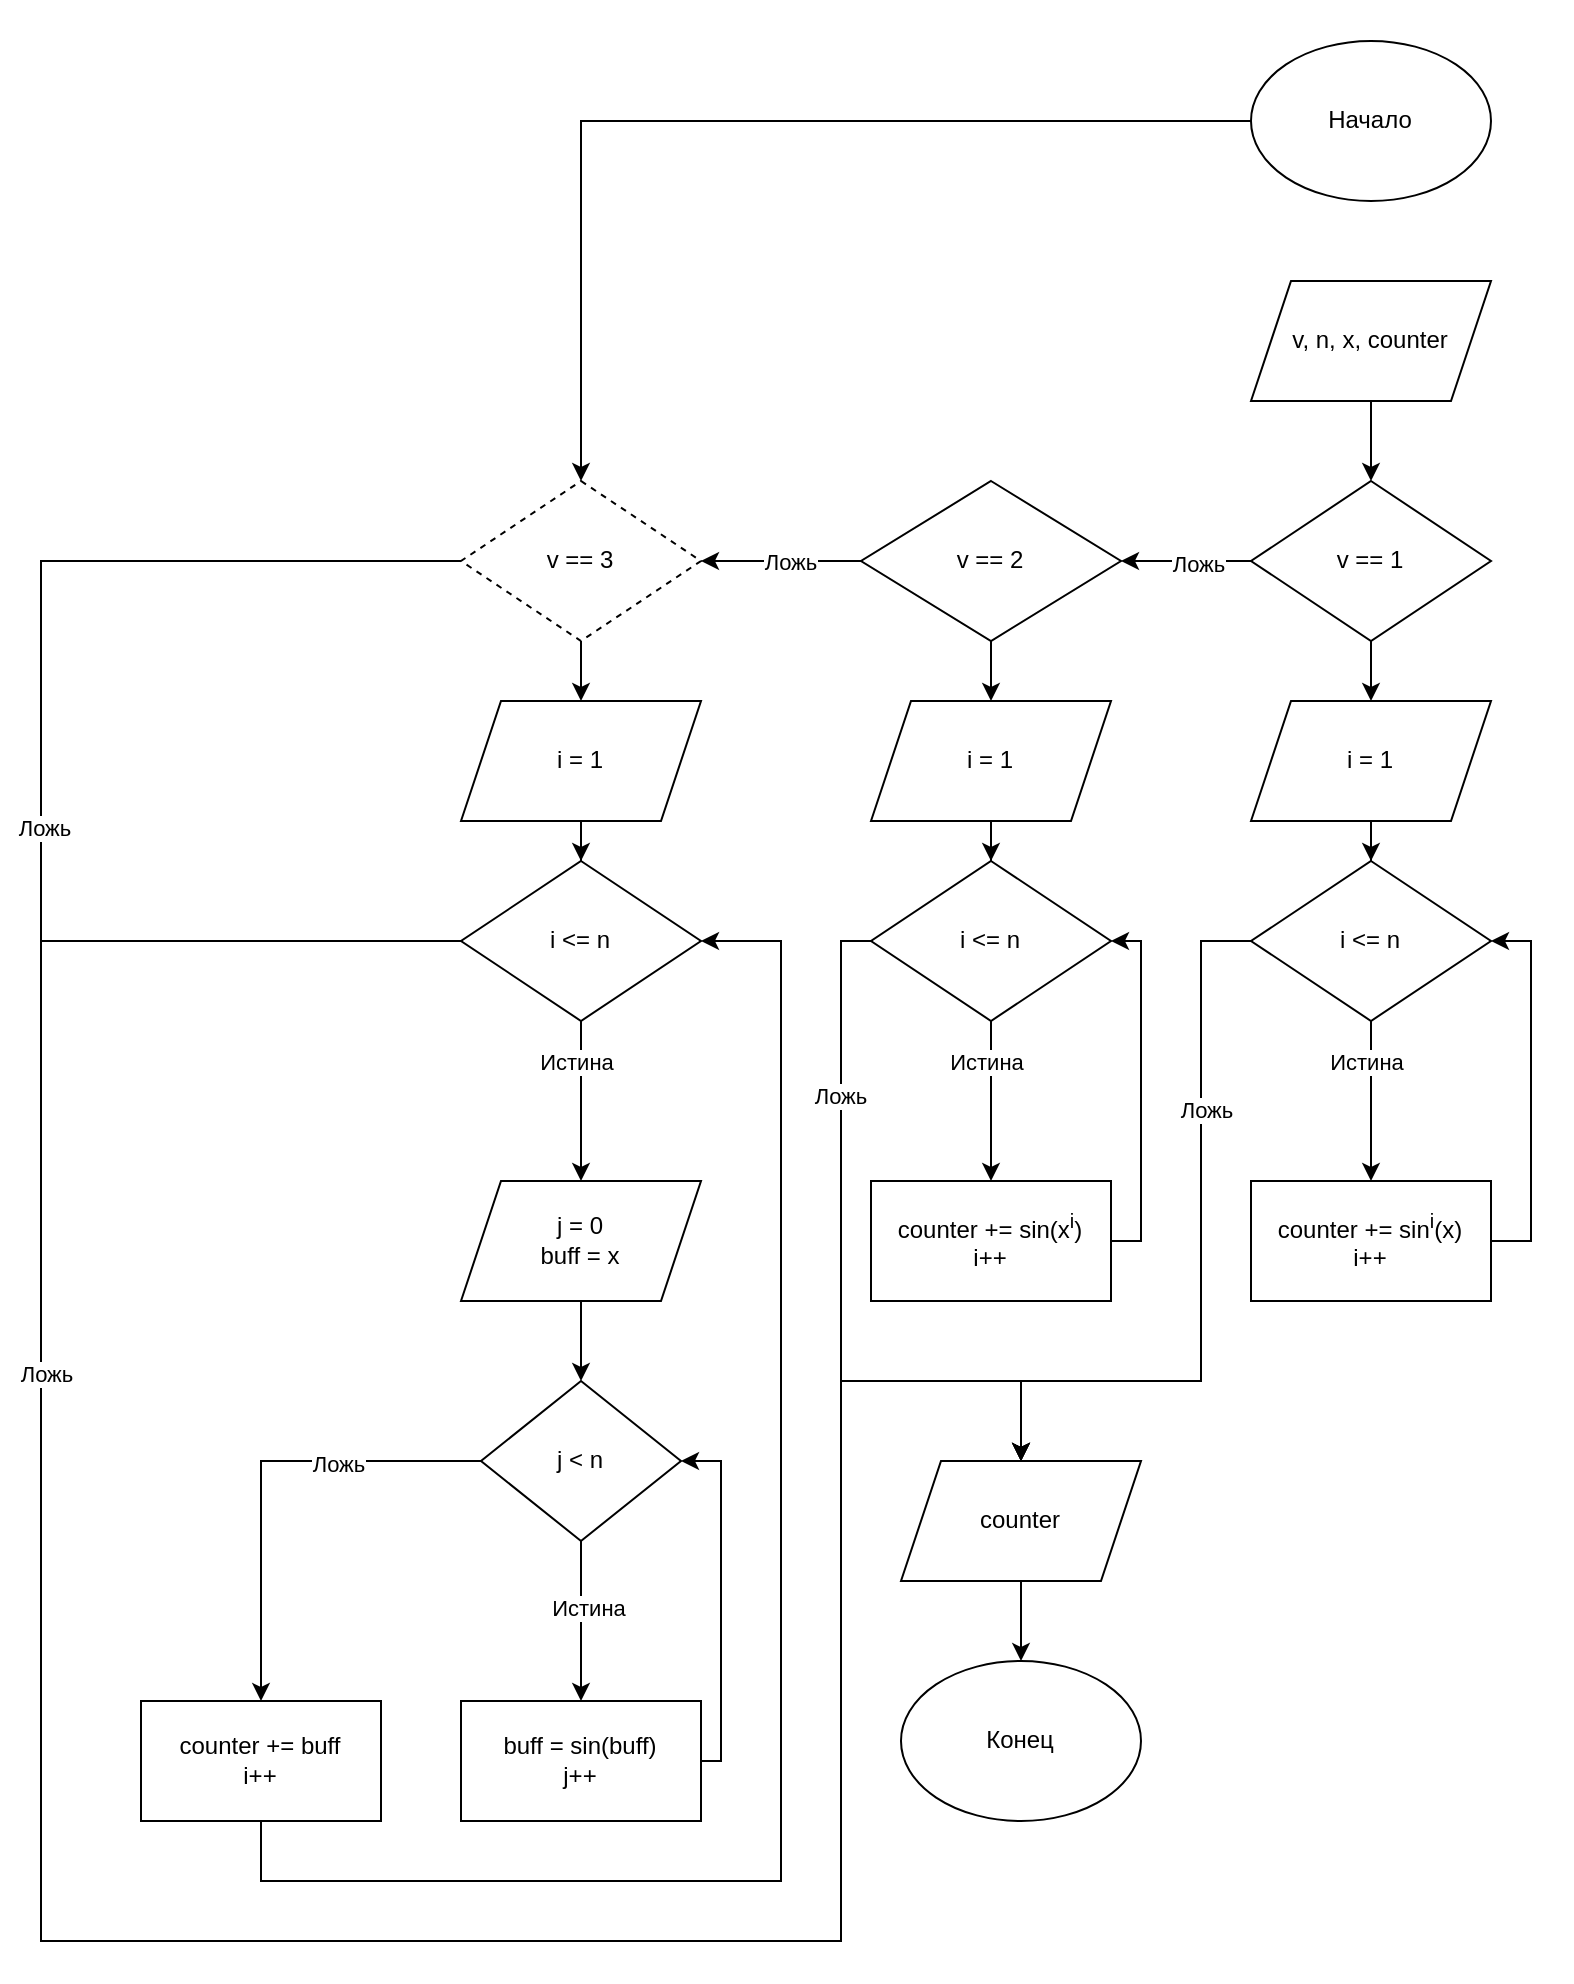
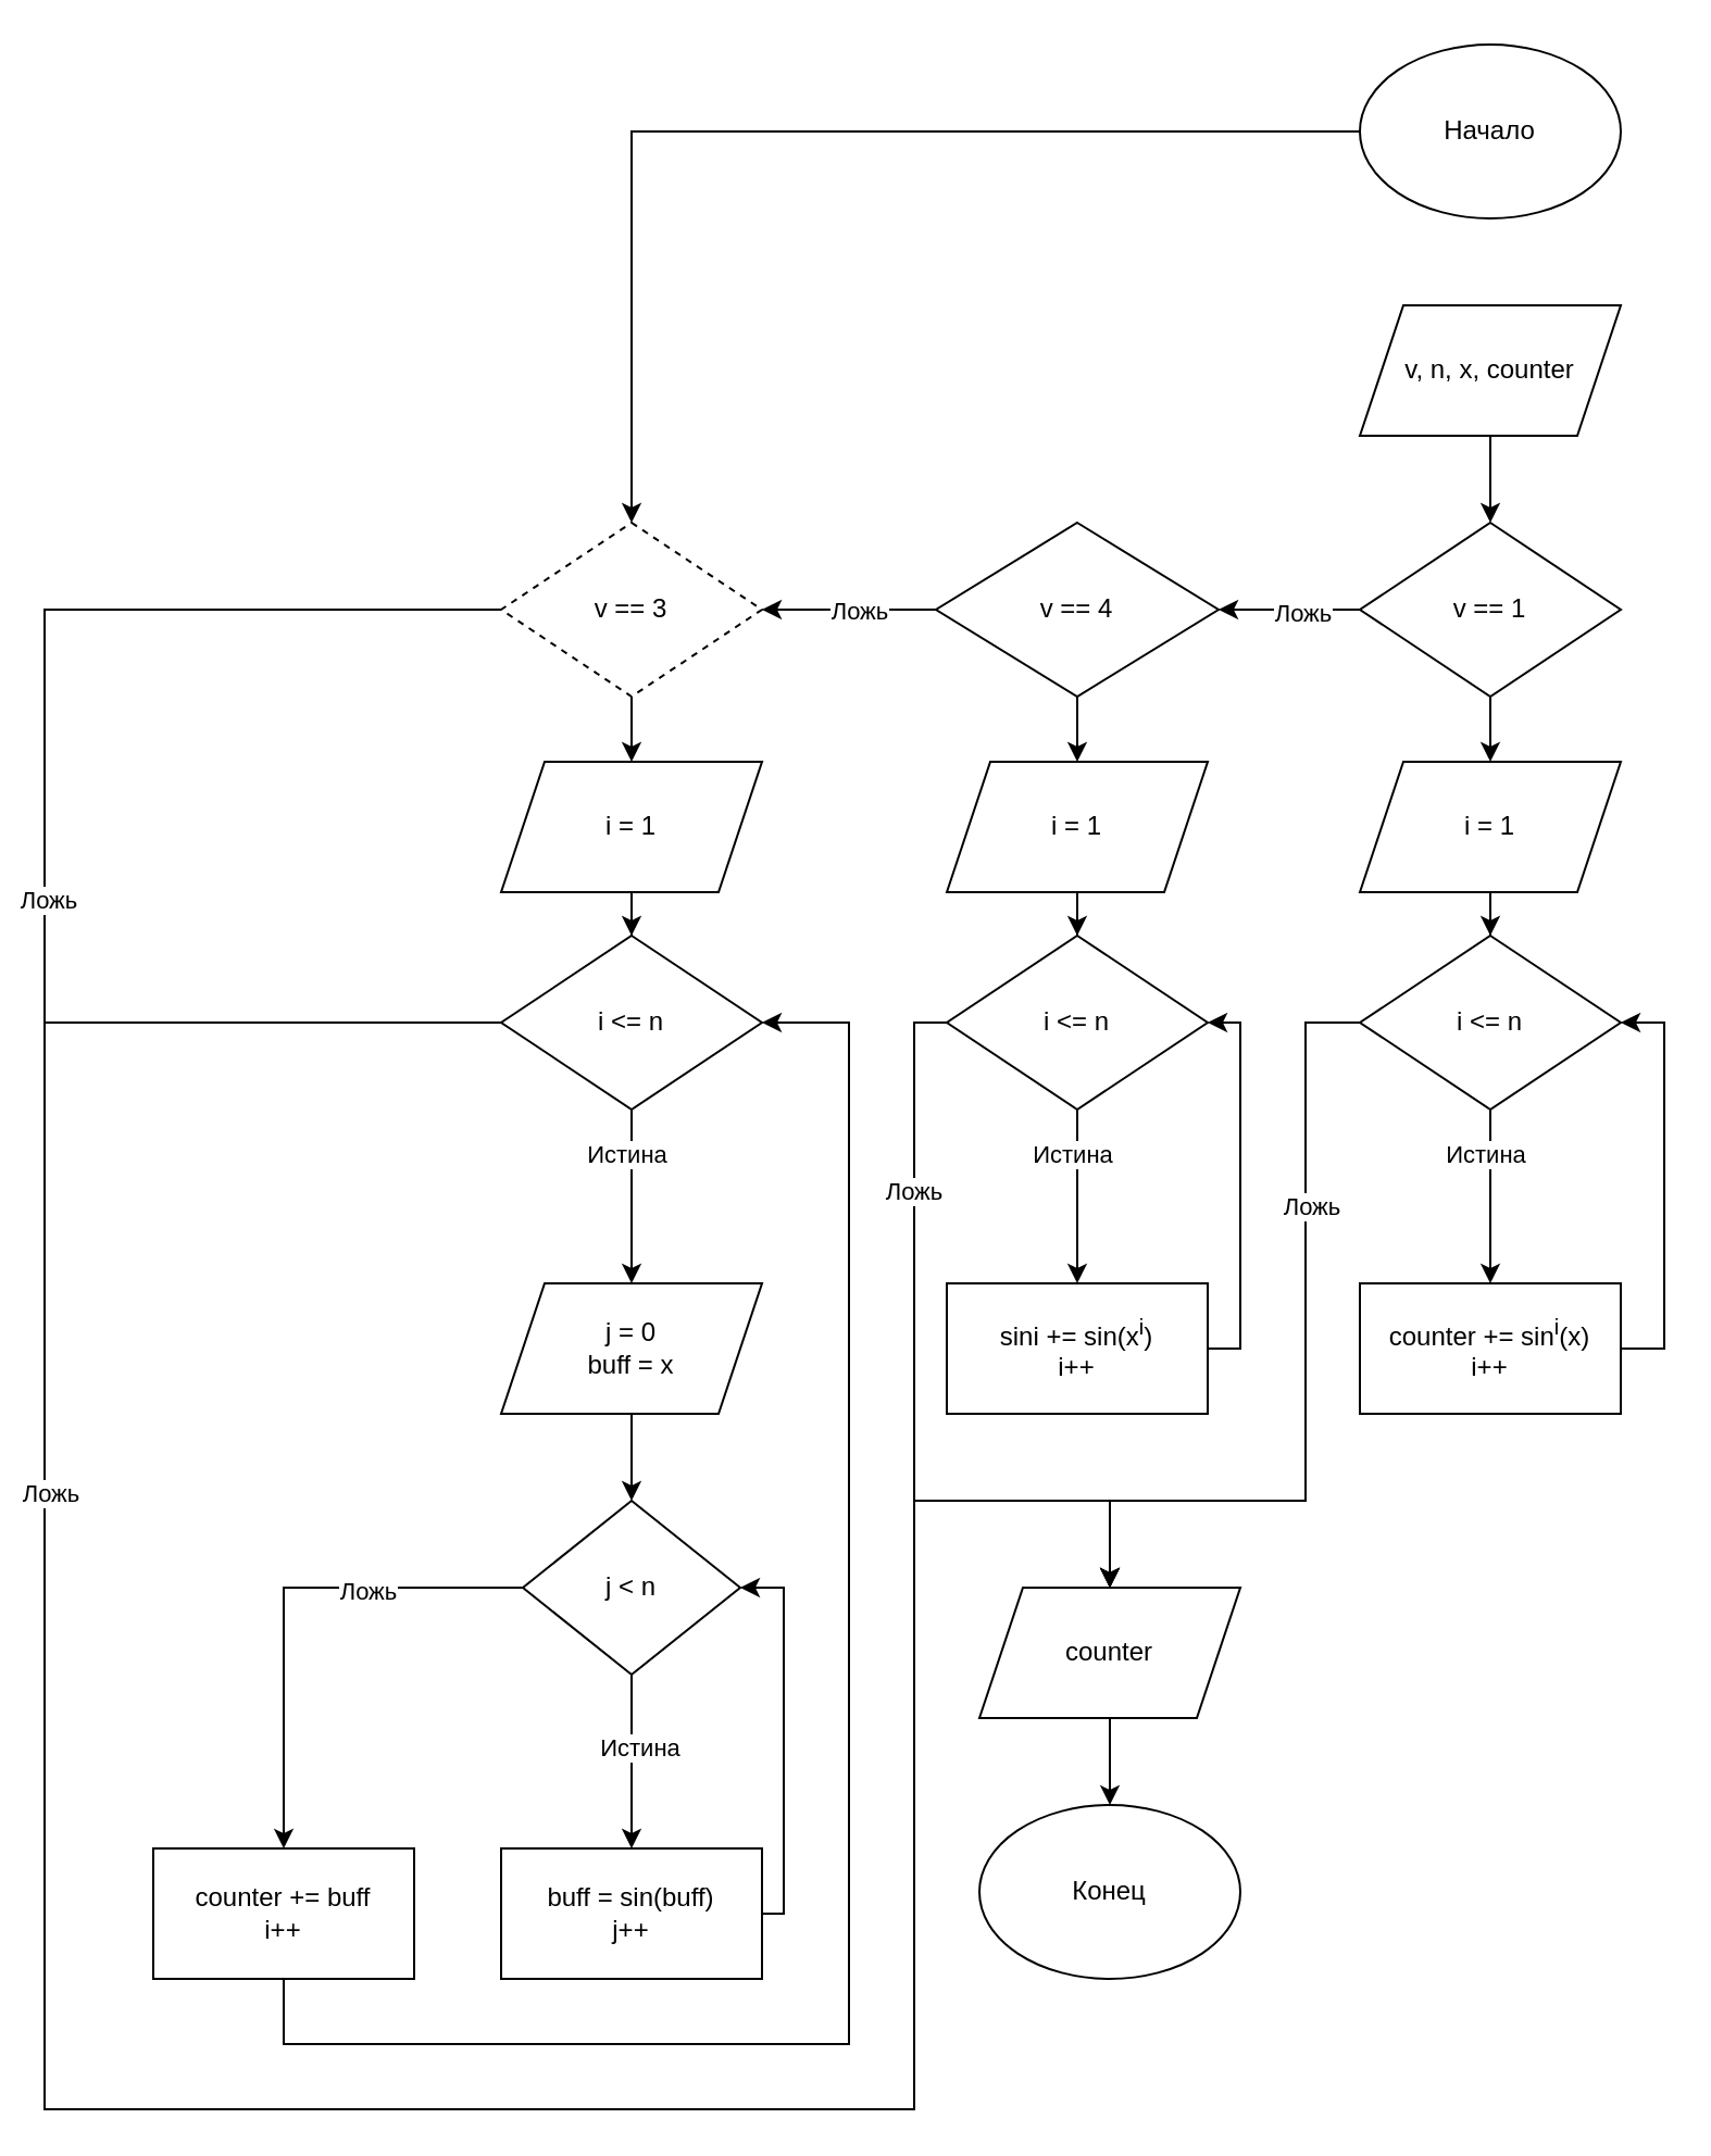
- <mxCell id="13" value="v == 2" style="rhombus;whiteSpace=wrap;html=1;" vertex="1" parent="1"><mxGeometry x="430" y="240" width="130" height="80" as="geometry" /></mxCell>
+ <mxCell id="13" value="v == 4" style="rhombus;whiteSpace=wrap;html=1;" vertex="1" parent="1"><mxGeometry x="430" y="240" width="130" height="80" as="geometry" /></mxCell>
- <mxCell id="35" value="counter += sin(x&lt;sup&gt;i&lt;/sup&gt;)&lt;br&gt;i++" style="rounded=0;whiteSpace=wrap;html=1;" vertex="1" parent="1"><mxGeometry x="435" y="590" width="120" height="60" as="geometry" /></mxCell>
+ <mxCell id="35" value="sini += sin(x&lt;sup&gt;i&lt;/sup&gt;)&lt;br&gt;i++" style="rounded=0;whiteSpace=wrap;html=1;" vertex="1" parent="1"><mxGeometry x="435" y="590" width="120" height="60" as="geometry" /></mxCell>
